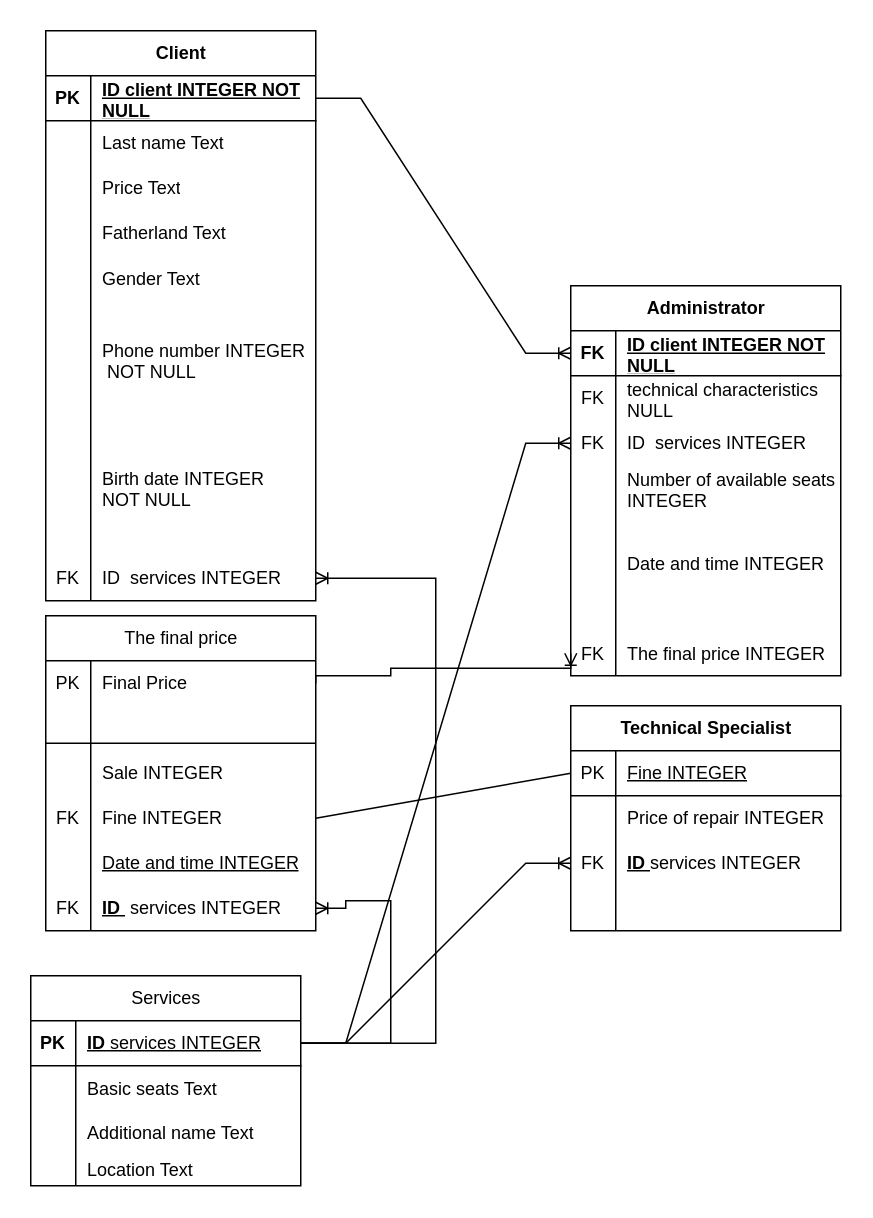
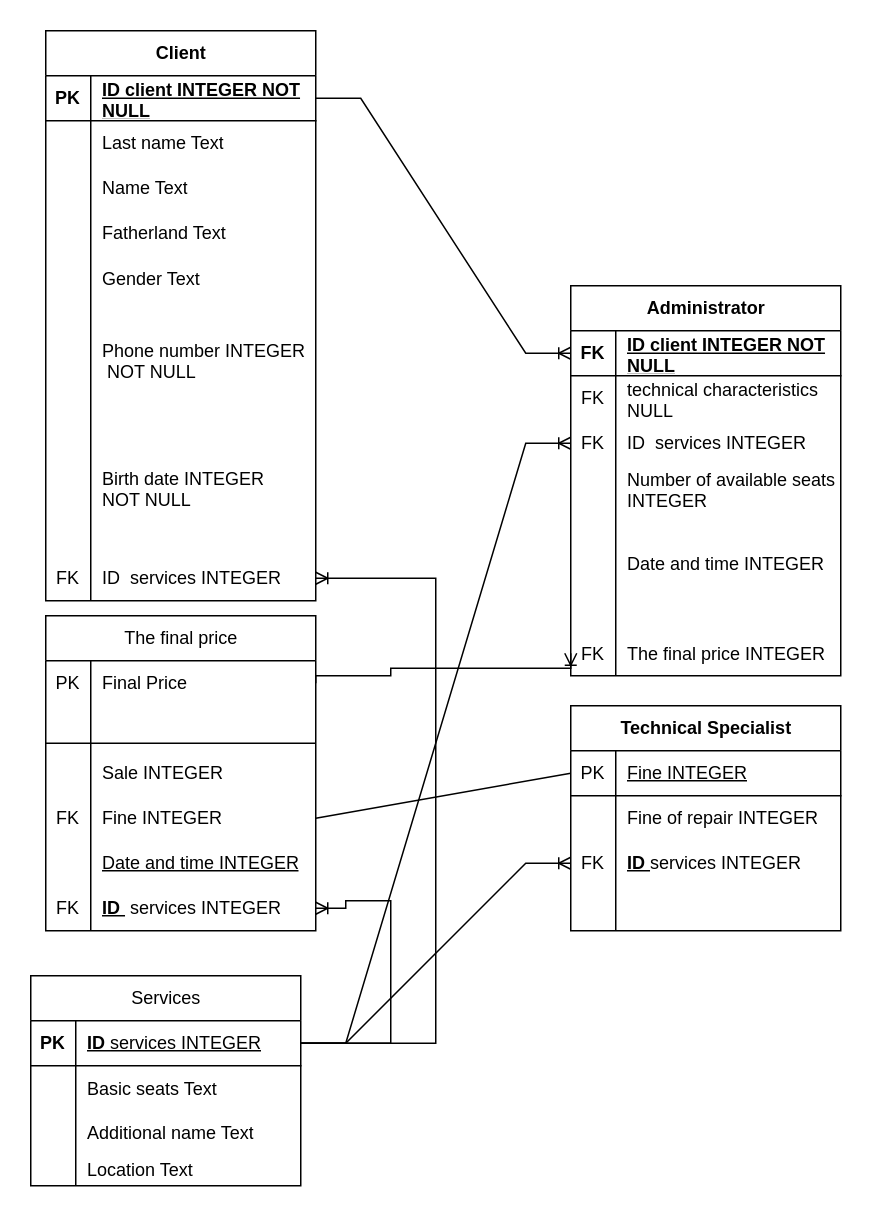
- <mxCell id="11" value="Price Text" style="shape=partialRectangle;connectable=0;fillColor=none;top=0;left=0;bottom=0;right=0;align=left;spacingLeft=6;overflow=hidden;whiteSpace=wrap;html=1;" vertex="1" parent="9"><mxGeometry x="30" width="150" height="30" as="geometry"><mxRectangle width="150" height="30" as="alternateBounds" /></mxGeometry></mxCell>
+ <mxCell id="11" value="Name Text" style="shape=partialRectangle;connectable=0;fillColor=none;top=0;left=0;bottom=0;right=0;align=left;spacingLeft=6;overflow=hidden;whiteSpace=wrap;html=1;" vertex="1" parent="9"><mxGeometry x="30" width="150" height="30" as="geometry"><mxRectangle width="150" height="30" as="alternateBounds" /></mxGeometry></mxCell>
- <mxCell id="77" value="Price of repair INTEGER" style="shape=partialRectangle;connectable=0;fillColor=none;top=0;left=0;bottom=0;right=0;align=left;spacingLeft=6;overflow=hidden;whiteSpace=wrap;html=1;" vertex="1" parent="75"><mxGeometry x="30" width="150" height="30" as="geometry"><mxRectangle width="150" height="30" as="alternateBounds" /></mxGeometry></mxCell>
+ <mxCell id="77" value="Fine of repair INTEGER" style="shape=partialRectangle;connectable=0;fillColor=none;top=0;left=0;bottom=0;right=0;align=left;spacingLeft=6;overflow=hidden;whiteSpace=wrap;html=1;" vertex="1" parent="75"><mxGeometry x="30" width="150" height="30" as="geometry"><mxRectangle width="150" height="30" as="alternateBounds" /></mxGeometry></mxCell>
